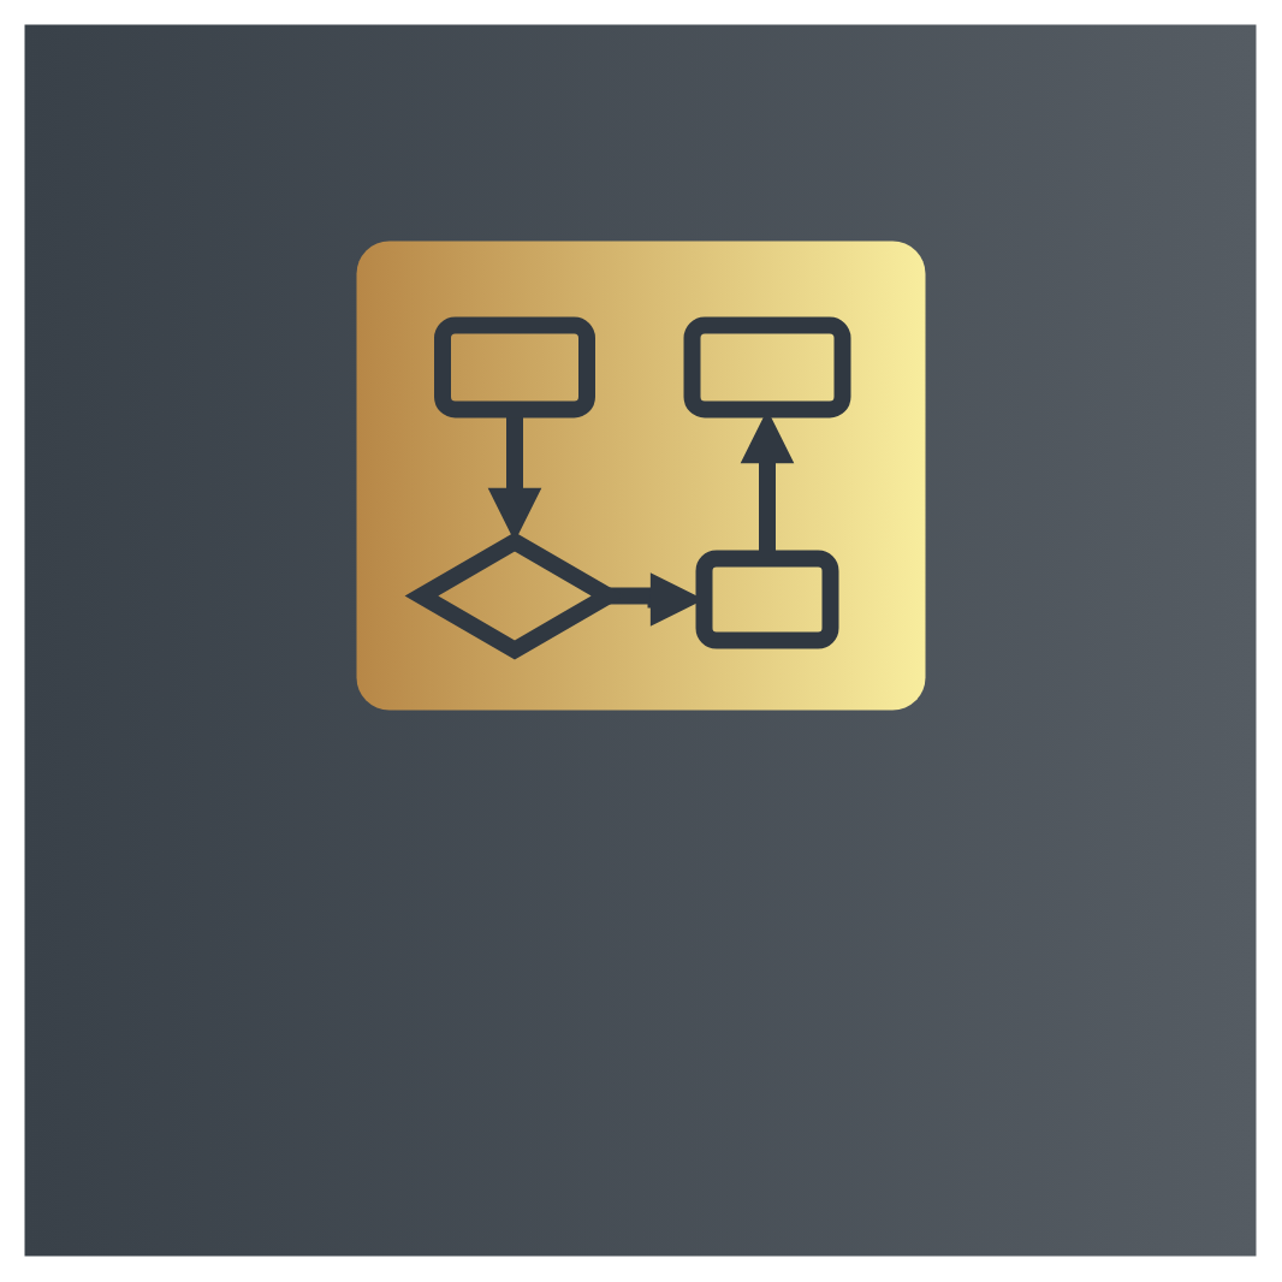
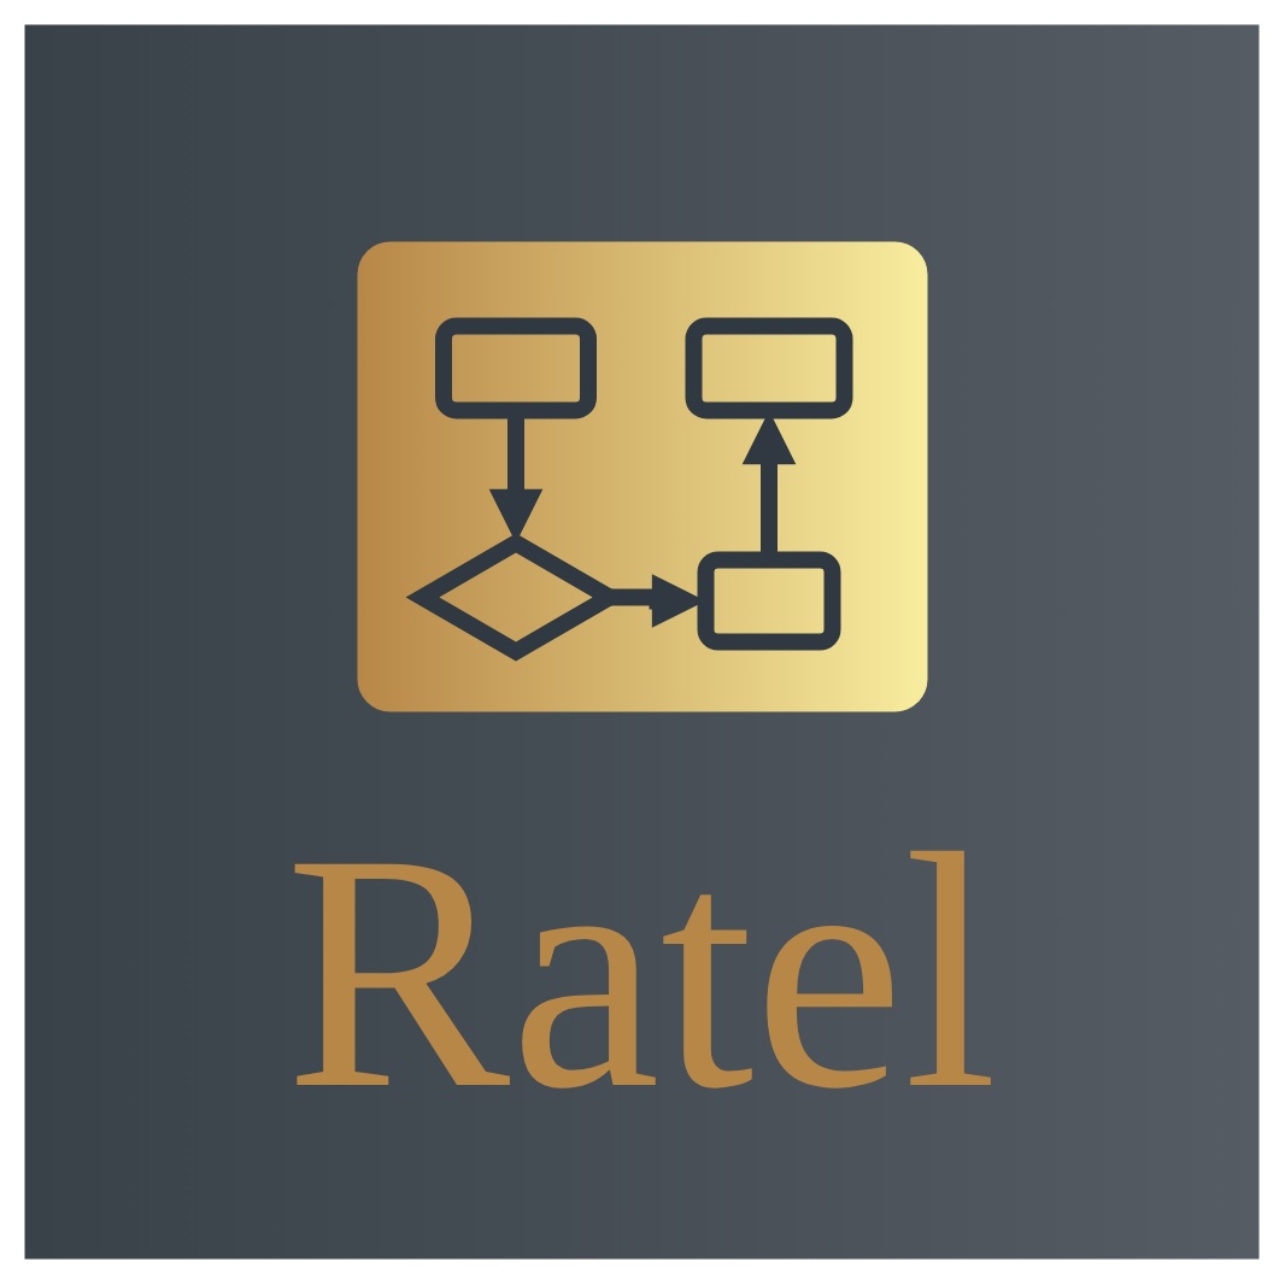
+ <mxCell id="9" value="Ratel" style="text;align=center;verticalAlign=middle;whiteSpace=wrap;rounded=0;fontSize=280;fontColor=#b78747;labelBackgroundColor=none;labelBorderColor=none;strokeColor=none;fillColor=none;fontFamily=Verdana;fontStyle=0;textShadow=0;html=1;" vertex="1" parent="1"><mxGeometry x="122" y="660" width="820" height="290" as="geometry" /></mxCell>
